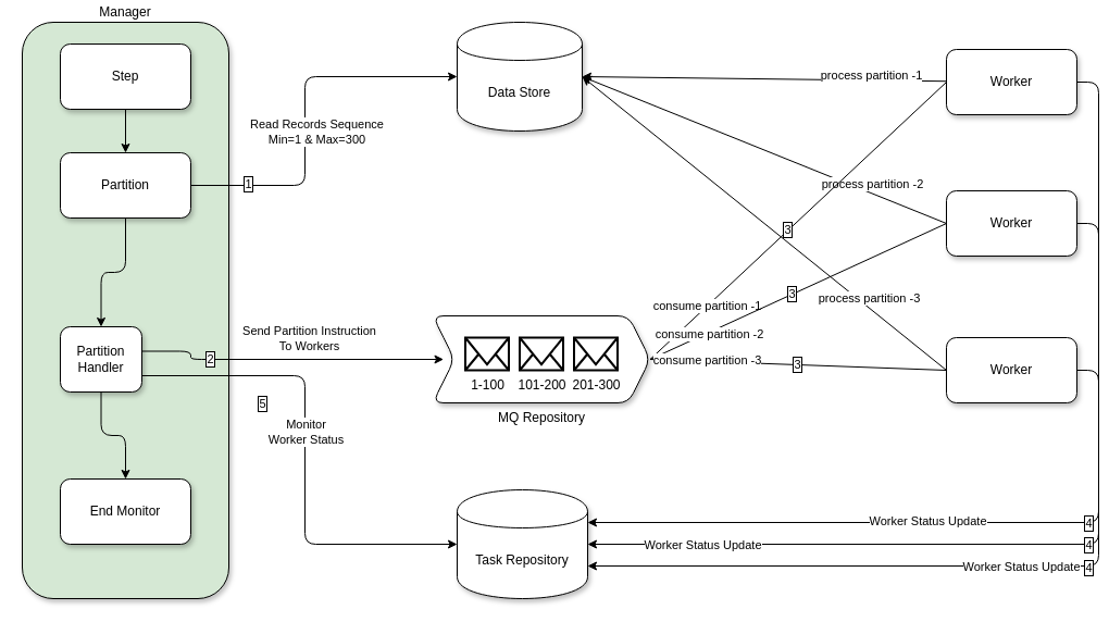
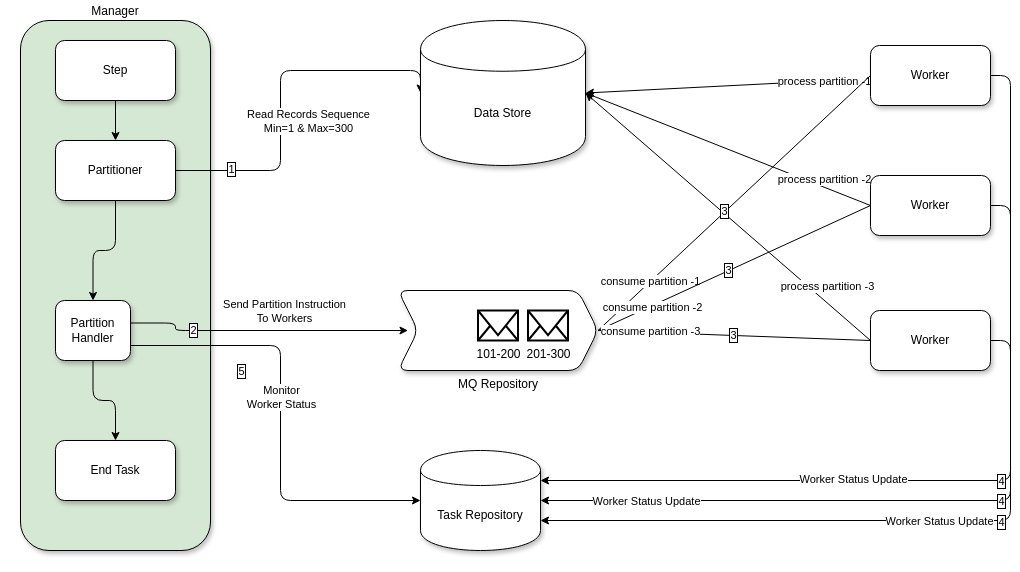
- <mxCell id="46" value="Data Store" style="shape=cylinder;whiteSpace=wrap;html=1;boundedLbl=1;backgroundOutline=1;shadow=1;labelBorderColor=none;rounded=1;" parent="1" vertex="1"><mxGeometry x="420" y="20" width="115" height="100" as="geometry" /></mxCell>
+ <mxCell id="46" value="Data Store" style="shape=cylinder;whiteSpace=wrap;html=1;boundedLbl=1;backgroundOutline=1;shadow=1;labelBorderColor=none;rounded=1;" parent="1" vertex="1"><mxGeometry x="420" y="20" width="165" height="145" as="geometry" /></mxCell>
- <mxCell id="27" value="Partition" style="whiteSpace=wrap;html=1;labelBorderColor=none;shadow=1;rounded=1;" parent="1" vertex="1"><mxGeometry x="55" y="140" width="120" height="60" as="geometry" /></mxCell>
+ <mxCell id="27" value="Partitioner" style="whiteSpace=wrap;html=1;labelBorderColor=none;shadow=1;rounded=1;" parent="1" vertex="1"><mxGeometry x="55" y="140" width="120" height="60" as="geometry" /></mxCell>
- <mxCell id="48" value="1-100" style="html=1;verticalLabelPosition=bottom;align=center;verticalAlign=top;strokeWidth=2;shadow=0;dashed=0;shape=mxgraph.ios7.icons.mail;labelBorderColor=none;rounded=1;" parent="1" vertex="1"><mxGeometry x="427.5" y="310" width="40" height="30" as="geometry" /></mxCell>
- <mxCell id="45" value="End Monitor" style="whiteSpace=wrap;html=1;shadow=1;labelBorderColor=none;rounded=1;" parent="1" vertex="1"><mxGeometry x="55" y="440" width="120" height="60" as="geometry" /></mxCell>
+ <mxCell id="45" value="End Task" style="whiteSpace=wrap;html=1;shadow=1;labelBorderColor=none;rounded=1;" parent="1" vertex="1"><mxGeometry x="55" y="440" width="120" height="60" as="geometry" /></mxCell>
